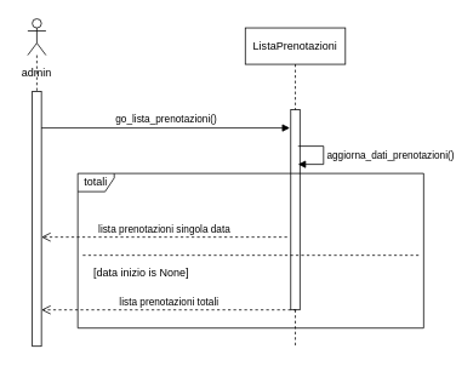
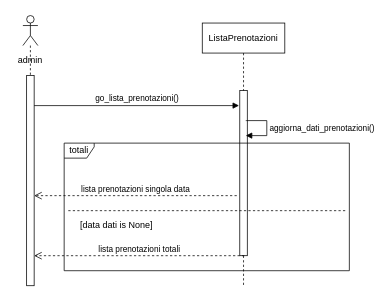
- <mxCell id="12" value="[data inizio is None]" style="text;html=1;strokeColor=none;fillColor=none;align=center;verticalAlign=middle;whiteSpace=wrap;rounded=0;" vertex="1" parent="1"><mxGeometry x="85" y="290" width="140" height="20" as="geometry" /></mxCell>
+ <mxCell id="12" value="[data dati is None]" style="text;html=1;strokeColor=none;fillColor=none;align=center;verticalAlign=middle;whiteSpace=wrap;rounded=0;" vertex="1" parent="1"><mxGeometry x="85" y="290" width="140" height="20" as="geometry" /></mxCell>
